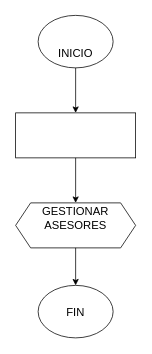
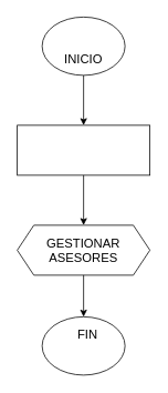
- <mxCell id="8" value="GESTIONAR ASESORES" style="text;html=1;align=center;verticalAlign=middle;whiteSpace=wrap;rounded=0;fontSize=15;" vertex="1" parent="1"><mxGeometry x="25" y="275" width="150" height="30" as="geometry" /></mxCell>
+ <mxCell id="8" value="GESTIONAR ASESORES" style="text;html=1;align=center;verticalAlign=middle;whiteSpace=wrap;rounded=0;fontSize=15;" vertex="1" parent="1"><mxGeometry x="25" y="285" width="150" height="30" as="geometry" /></mxCell>
- <mxCell id="11" value="FIN" style="text;html=1;align=center;verticalAlign=middle;whiteSpace=wrap;rounded=0;fontSize=15;" vertex="1" parent="1"><mxGeometry x="70" y="400" width="60" height="30" as="geometry" /></mxCell>
+ <mxCell id="11" value="FIN" style="text;html=1;align=center;verticalAlign=middle;whiteSpace=wrap;rounded=0;fontSize=15;" vertex="1" parent="1"><mxGeometry x="75" y="385" width="60" height="30" as="geometry" /></mxCell>
